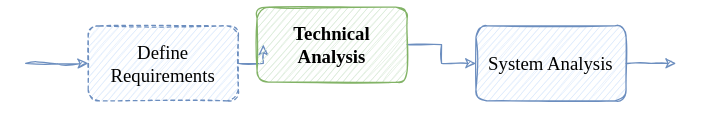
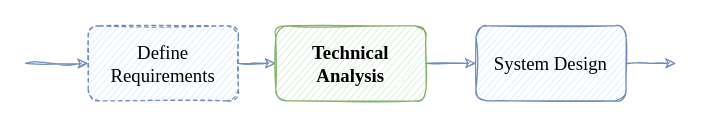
- <mxCell id="6" value="Technical Analysis" style="rounded=1;whiteSpace=wrap;html=1;fillColor=#d5e8d4;strokeColor=#82b366;fontFamily=Kalam;fontSize=15;sketch=1;fontStyle=1" parent="1" vertex="1"><mxGeometry x="205" y="5" width="120" height="60" as="geometry" /></mxCell>
+ <mxCell id="6" value="Technical Analysis" style="rounded=1;whiteSpace=wrap;html=1;fillColor=#d5e8d4;strokeColor=#82b366;fontFamily=Kalam;fontSize=15;sketch=1;fontStyle=1" parent="1" vertex="1"><mxGeometry x="220" y="20" width="120" height="60" as="geometry" /></mxCell>
- <mxCell id="8" value="System Analysis" style="rounded=1;whiteSpace=wrap;html=1;fillColor=#dae8fc;strokeColor=#6c8ebf;fontFamily=Kalam;fontSize=15;sketch=1;" parent="1" vertex="1"><mxGeometry x="380" y="20" width="120" height="60" as="geometry" /></mxCell>
+ <mxCell id="8" value="System Design" style="rounded=1;whiteSpace=wrap;html=1;fillColor=#dae8fc;strokeColor=#6c8ebf;fontFamily=Kalam;fontSize=15;sketch=1;" parent="1" vertex="1"><mxGeometry x="380" y="20" width="120" height="60" as="geometry" /></mxCell>
